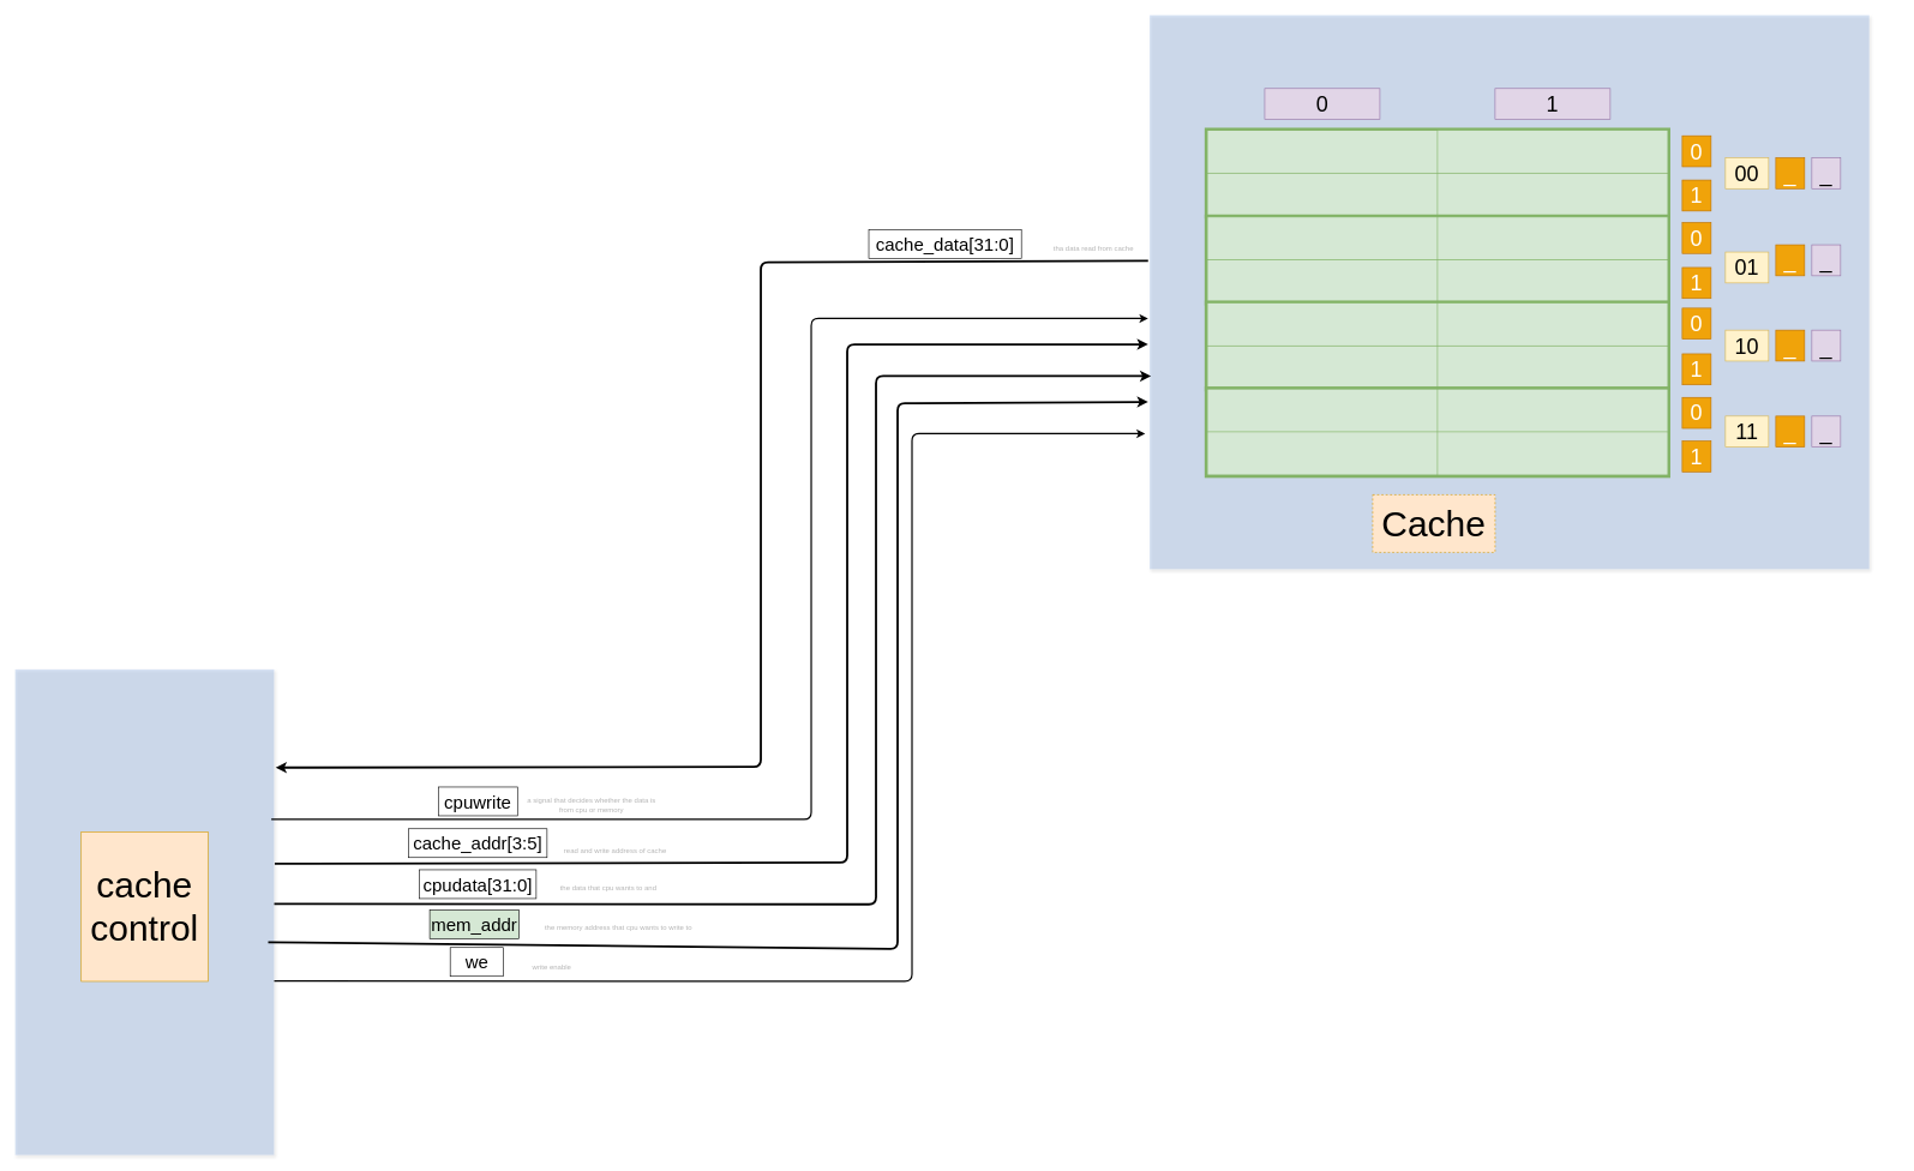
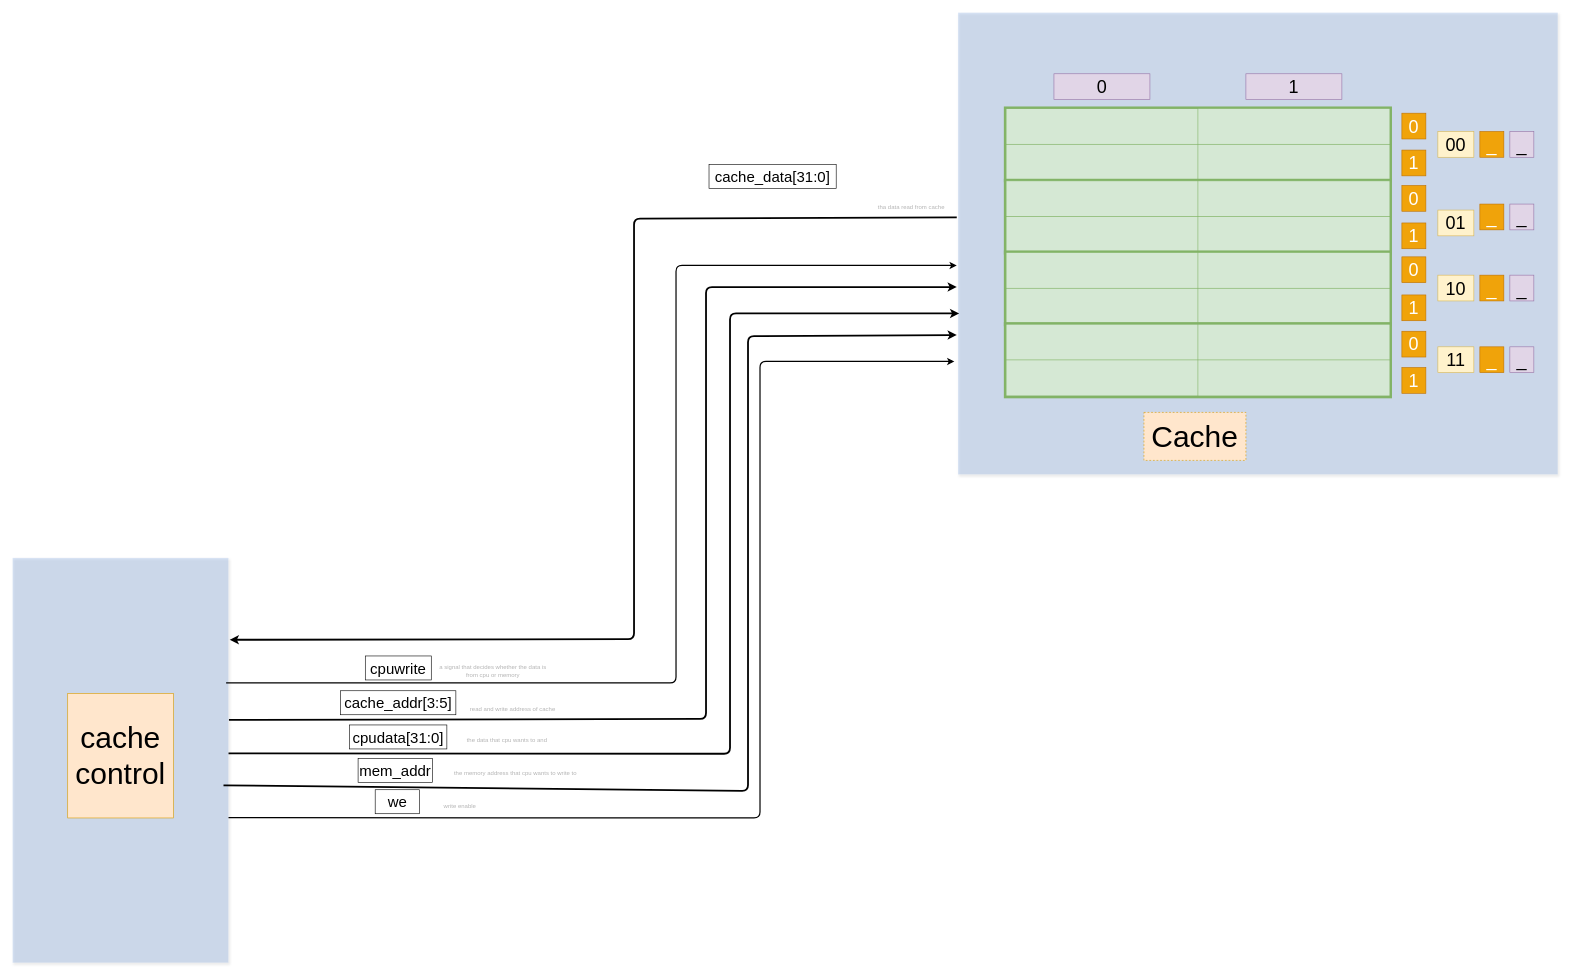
- <mxCell id="67" value="cache_data[31:0]" style="rounded=0;whiteSpace=wrap;html=1;fontSize=25;" vertex="1" parent="1"><mxGeometry x="1206" y="319" width="212" height="40" as="geometry" /></mxCell>
+ <mxCell id="67" value="cache_data[31:0]" style="rounded=0;whiteSpace=wrap;html=1;fontSize=25;" vertex="1" parent="1"><mxGeometry x="1181" y="274" width="212" height="40" as="geometry" /></mxCell>
- <mxCell id="63" value="mem_addr" style="rounded=0;whiteSpace=wrap;html=1;fontSize=25;fillColor=#d5e8d4;" vertex="1" parent="1"><mxGeometry x="596" y="1264" width="124" height="40" as="geometry" /></mxCell>
+ <mxCell id="63" value="mem_addr" style="rounded=0;whiteSpace=wrap;html=1;fontSize=25;" vertex="1" parent="1"><mxGeometry x="596" y="1264" width="124" height="40" as="geometry" /></mxCell>
